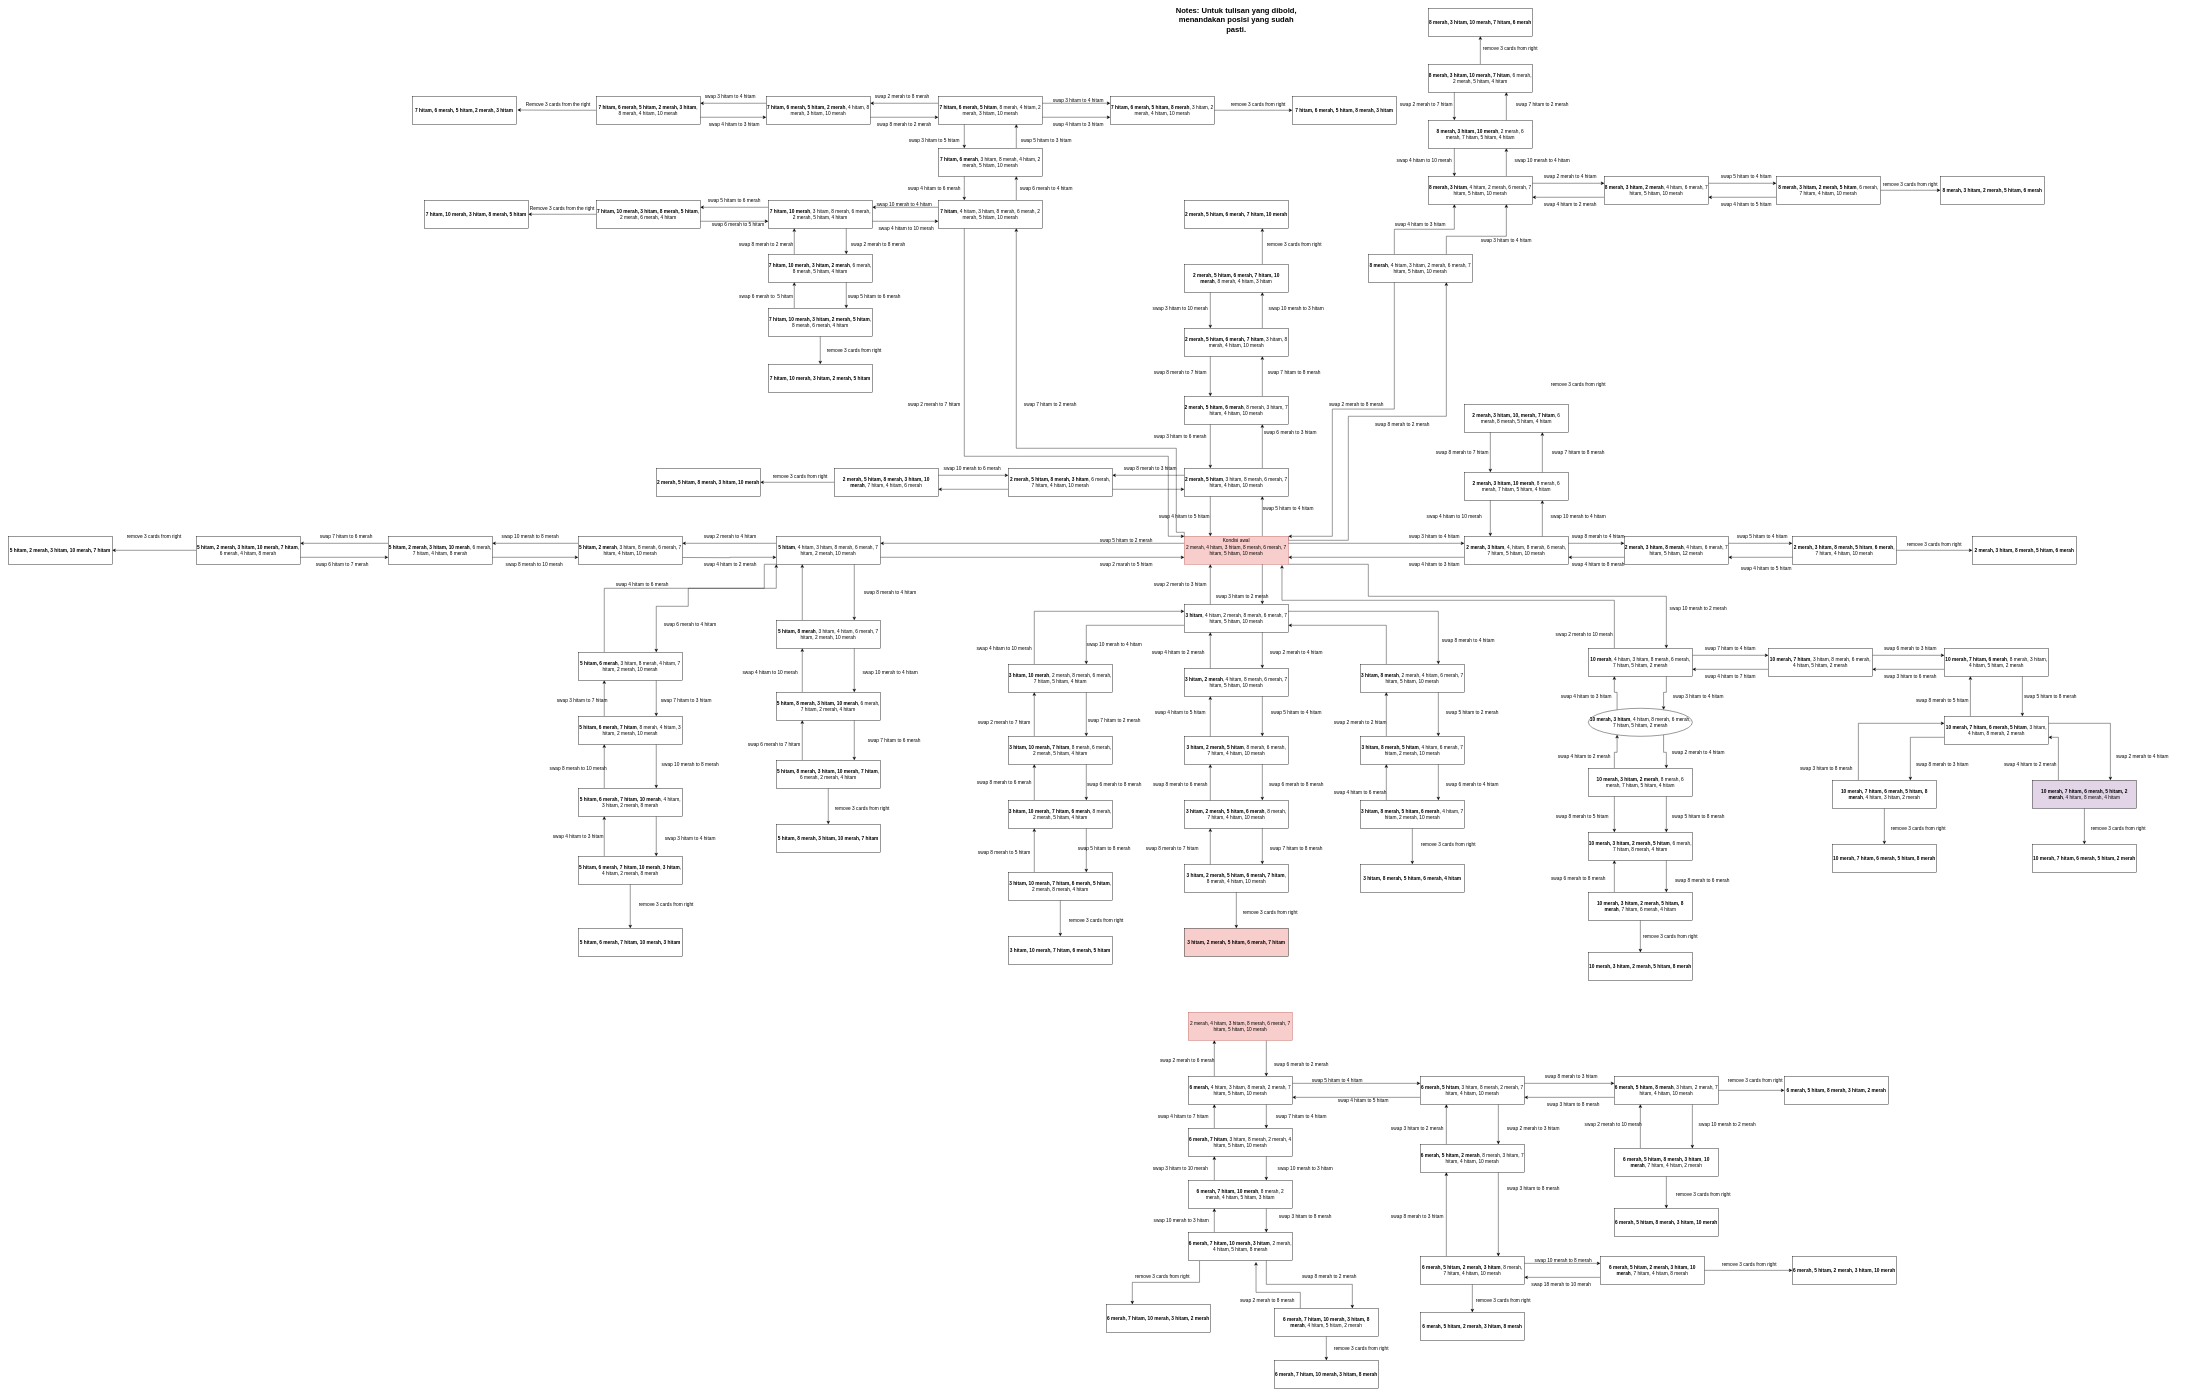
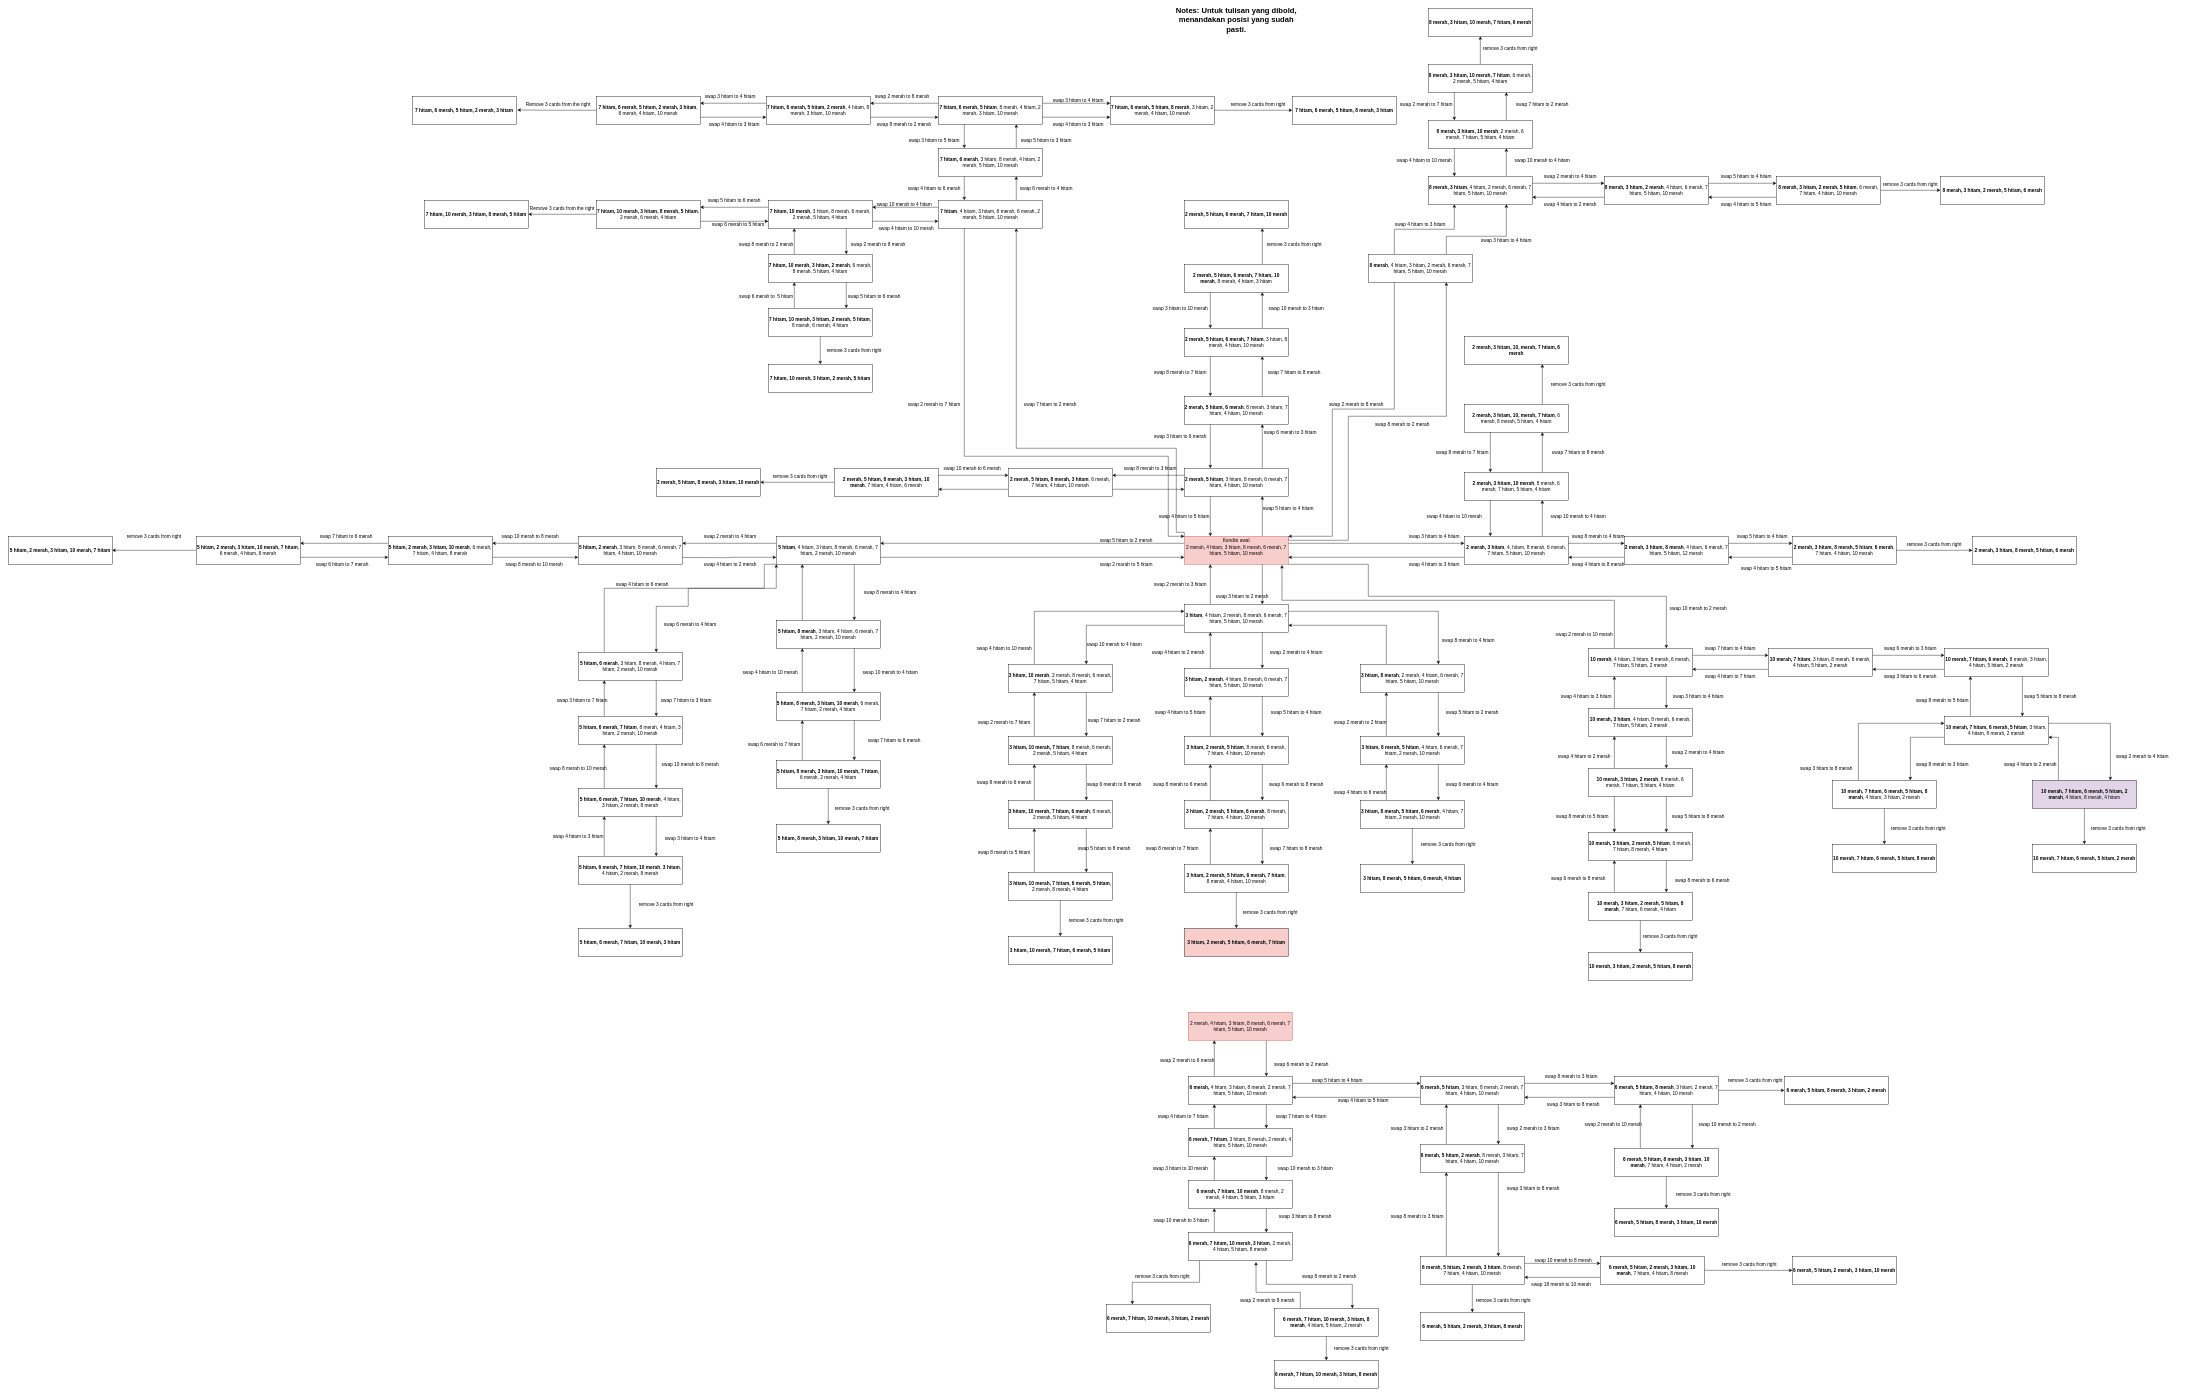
+ <mxCell id="69" value="&lt;b&gt;2 merah, 3 hitam, 10, merah, 7 hitam, 6 merah&lt;/b&gt;" style="rounded=0;whiteSpace=wrap;html=1;" parent="1" vertex="1"><mxGeometry x="3660" y="840" width="260" height="70" as="geometry" /></mxCell>
+ <mxCell id="70" value="" style="endArrow=classic;html=1;entryX=0.75;entryY=1;entryDx=0;entryDy=0;exitX=0.75;exitY=0;exitDx=0;exitDy=0;" parent="1" source="29" target="69" edge="1"><mxGeometry width="50" height="50" relative="1" as="geometry"><mxPoint x="3865" y="1190" as="sourcePoint" /><mxPoint x="3865" y="1090" as="targetPoint" /></mxGeometry></mxCell>
- <mxCell id="330" value="&lt;b&gt;10 merah, 3 hitam&lt;/b&gt;, 4 hitam, 8 merah, 6 merah, 7 hitam, 5 hitam, 2 merah" style="ellipse;whiteSpace=wrap;html=1;" parent="1" vertex="1"><mxGeometry x="3970" y="1770" width="260" height="70" as="geometry" /></mxCell>
+ <mxCell id="330" value="&lt;b&gt;10 merah, 3 hitam&lt;/b&gt;, 4 hitam, 8 merah, 6 merah, 7 hitam, 5 hitam, 2 merah" style="rounded=0;whiteSpace=wrap;html=1;" parent="1" vertex="1"><mxGeometry x="3970" y="1770" width="260" height="70" as="geometry" /></mxCell>
